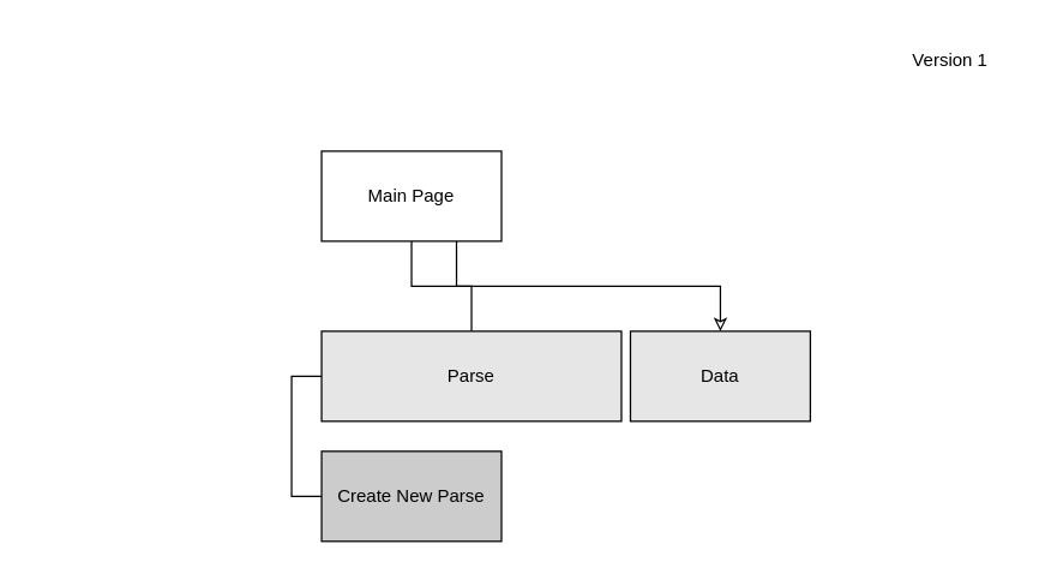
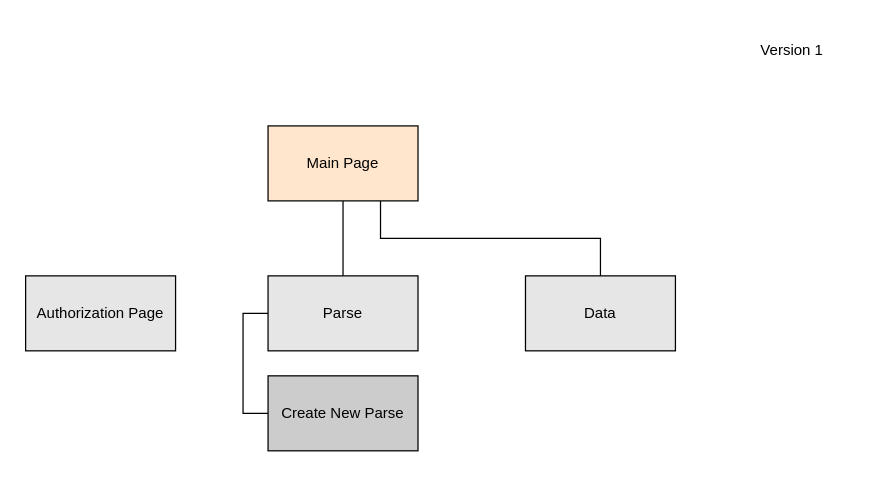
- <mxCell id="5" value="Main Page" style="rounded=0;whiteSpace=wrap;html=1;" vertex="1" parent="1"><mxGeometry x="214" y="100" width="120" height="60" as="geometry" /></mxCell>
+ <mxCell id="5" value="Main Page" style="rounded=0;whiteSpace=wrap;html=1;fillColor=#ffe6cc;" vertex="1" parent="1"><mxGeometry x="214" y="100" width="120" height="60" as="geometry" /></mxCell>
- <mxCell id="4" style="edgeStyle=orthogonalEdgeStyle;rounded=0;orthogonalLoop=1;jettySize=auto;html=1;exitX=0.75;exitY=1;exitDx=0;exitDy=0;entryX=0.5;entryY=0;entryDx=0;entryDy=0;endArrow=classic;endFill=0;" edge="1" parent="1" source="5" target="9"><mxGeometry relative="1" as="geometry" /></mxCell>
+ <mxCell id="4" style="edgeStyle=orthogonalEdgeStyle;rounded=0;orthogonalLoop=1;jettySize=auto;html=1;exitX=0.75;exitY=1;exitDx=0;exitDy=0;entryX=0.5;entryY=0;entryDx=0;entryDy=0;endArrow=none;endFill=0;" edge="1" parent="1" source="5" target="9"><mxGeometry relative="1" as="geometry" /></mxCell>
+ <mxCell id="6" value="Authorization Page" style="rounded=0;whiteSpace=wrap;html=1;fillColor=#E6E6E6;" vertex="1" parent="1"><mxGeometry x="20" y="220" width="120" height="60" as="geometry" /></mxCell>
- <mxCell id="8" value="Parse" style="rounded=0;whiteSpace=wrap;html=1;fillColor=#E6E6E6;" vertex="1" parent="1"><mxGeometry x="214" y="220" width="200" height="60" as="geometry" /></mxCell>
+ <mxCell id="8" value="Parse" style="rounded=0;whiteSpace=wrap;html=1;fillColor=#E6E6E6;" vertex="1" parent="1"><mxGeometry x="214" y="220" width="120" height="60" as="geometry" /></mxCell>
